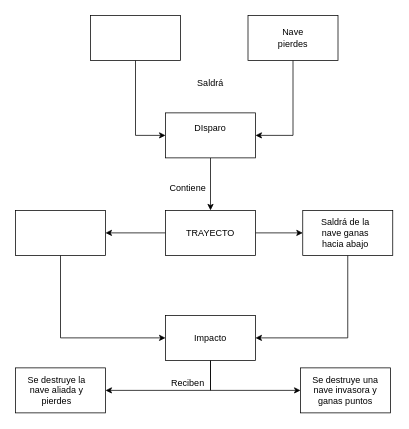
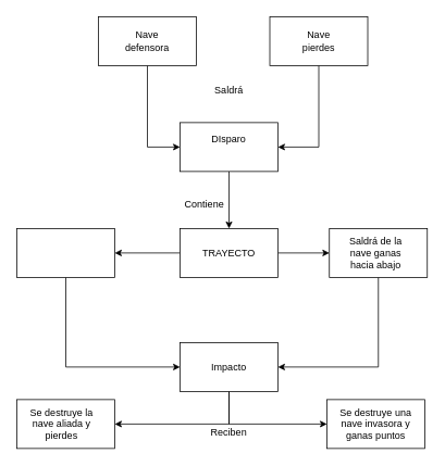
+ <mxCell id="15" value="Nave defensora" style="text;html=1;strokeColor=none;fillColor=none;align=center;verticalAlign=middle;whiteSpace=wrap;rounded=0;" vertex="1" parent="1"><mxGeometry x="160" y="40" width="40" height="20" as="geometry" /></mxCell>
- <mxCell id="30" value="Reciben" style="text;html=1;strokeColor=none;fillColor=none;align=center;verticalAlign=middle;whiteSpace=wrap;rounded=0;" vertex="1" parent="1"><mxGeometry x="230" y="500" width="40" height="20" as="geometry" /></mxCell>
+ <mxCell id="30" value="Reciben" style="text;html=1;strokeColor=none;fillColor=none;align=center;verticalAlign=middle;whiteSpace=wrap;rounded=0;" vertex="1" parent="1"><mxGeometry x="260" y="520" width="40" height="20" as="geometry" /></mxCell>
